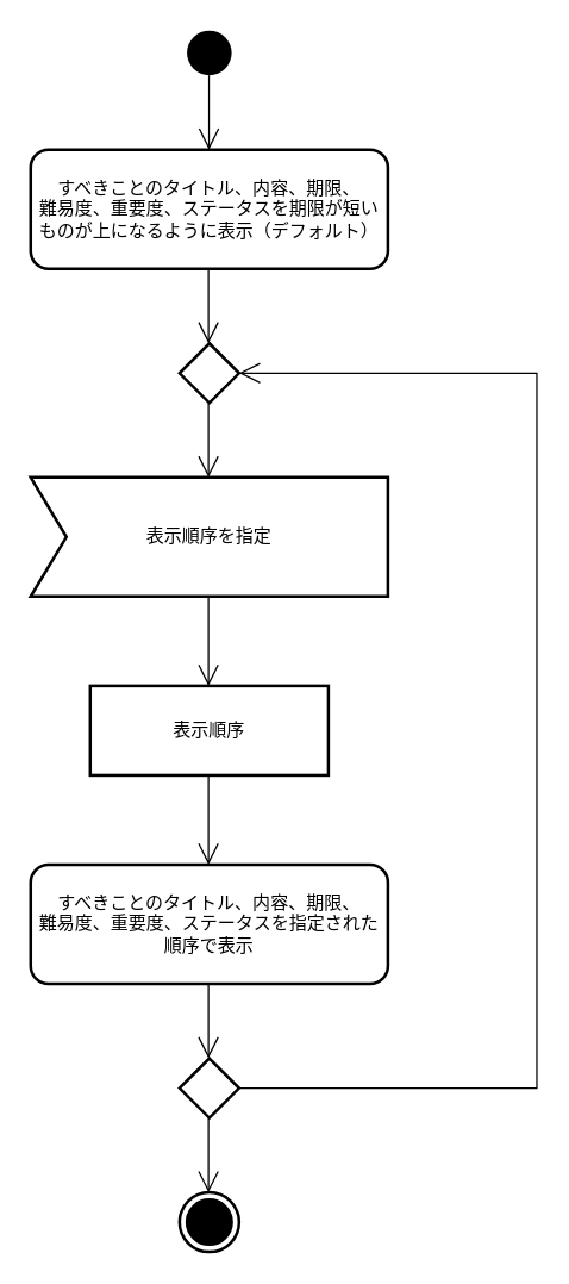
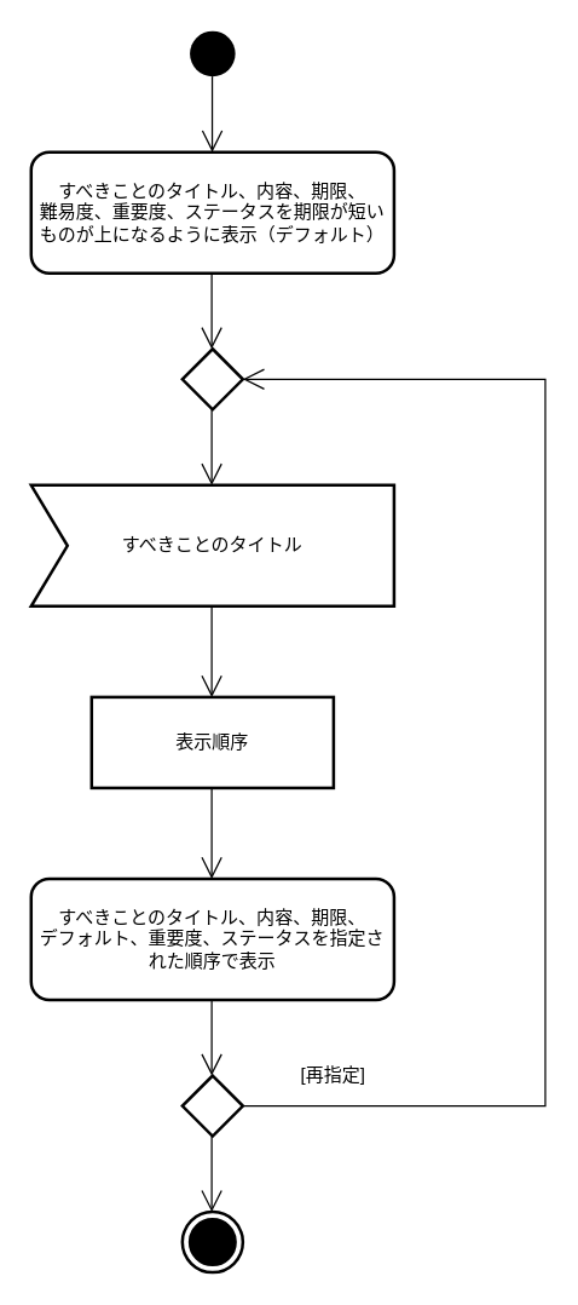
- <mxCell id="3" value="表示順序を指定" style="html=1;shape=mxgraph.sysml.accEvent;strokeWidth=2;whiteSpace=wrap;align=center;" vertex="1" parent="1"><mxGeometry x="20" y="320" width="240" height="80" as="geometry" /></mxCell>
+ <mxCell id="3" value="すべきことのタイトル" style="html=1;shape=mxgraph.sysml.accEvent;strokeWidth=2;whiteSpace=wrap;align=center;" vertex="1" parent="1"><mxGeometry x="20" y="320" width="240" height="80" as="geometry" /></mxCell>
- <mxCell id="7" value="すべきことのタイトル、内容、期限、&lt;br&gt;難易度、重要度、ステータスを指定された順序で表示" style="shape=rect;html=1;rounded=1;whiteSpace=wrap;align=center;strokeWidth=2;" vertex="1" parent="1"><mxGeometry x="20" y="580" width="240" height="80" as="geometry" /></mxCell>
+ <mxCell id="7" value="すべきことのタイトル、内容、期限、&lt;br&gt;デフォルト、重要度、ステータスを指定された順序で表示" style="shape=rect;html=1;rounded=1;whiteSpace=wrap;align=center;strokeWidth=2;" vertex="1" parent="1"><mxGeometry x="20" y="580" width="240" height="80" as="geometry" /></mxCell>
+ <mxCell id="15" value="[再指定]" style="text;html=1;strokeColor=none;fillColor=none;align=center;verticalAlign=middle;whiteSpace=wrap;rounded=0;" vertex="1" parent="1"><mxGeometry x="180" y="700" width="80" height="20" as="geometry" /></mxCell>
